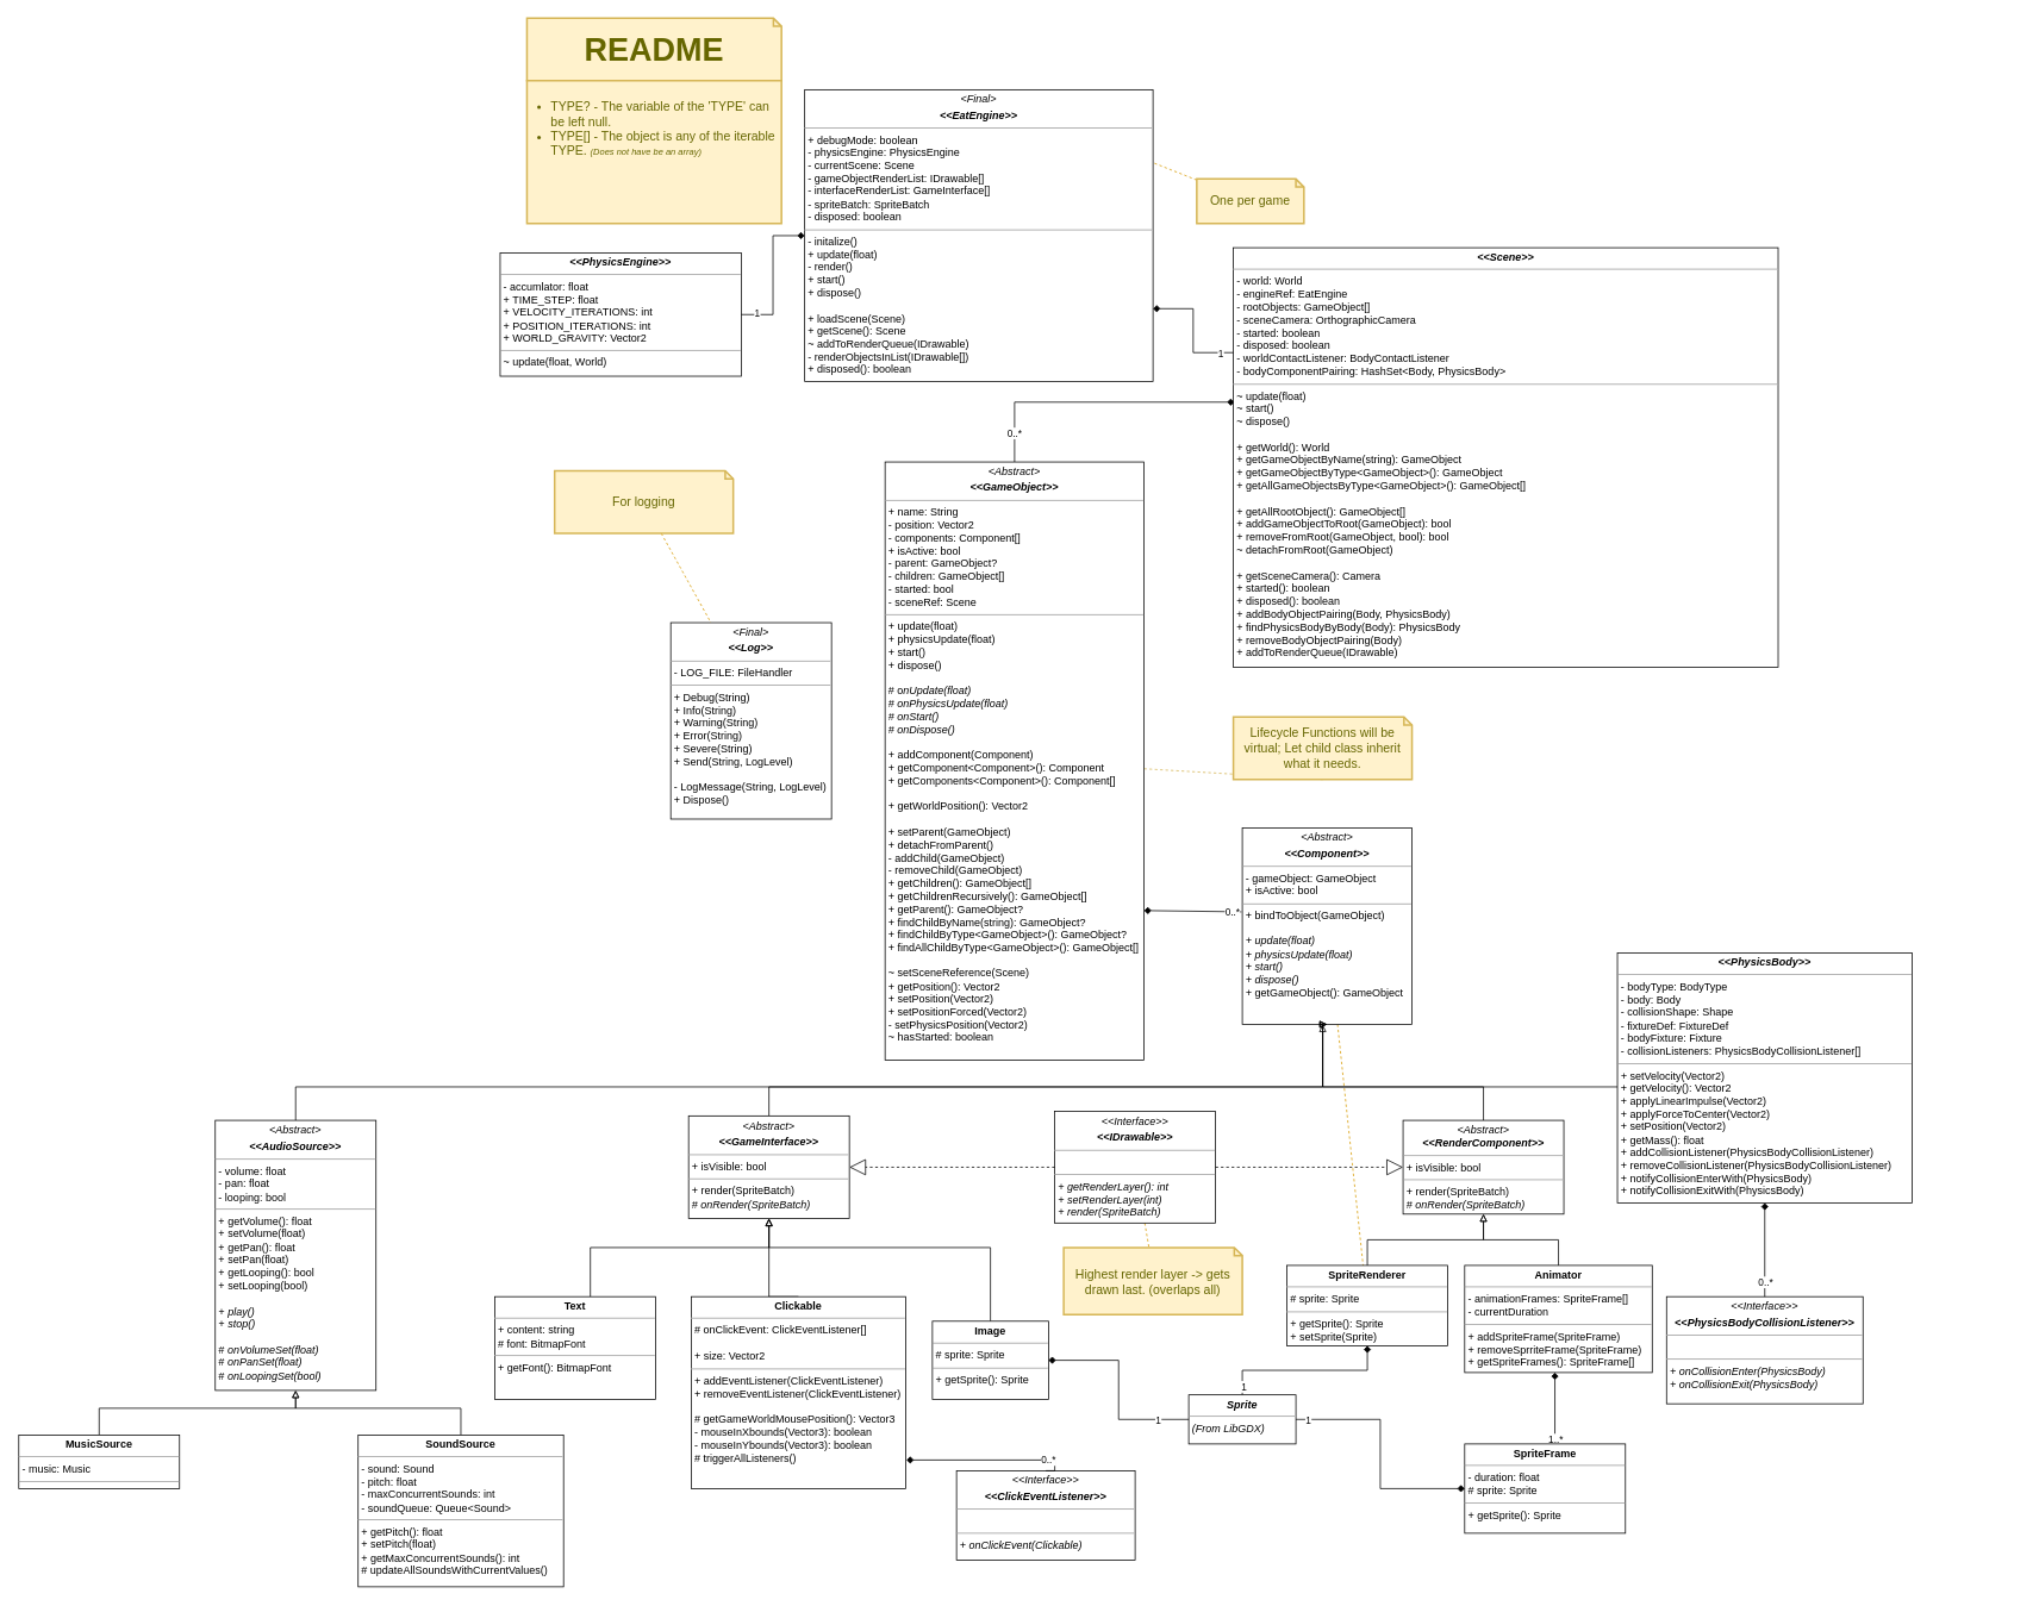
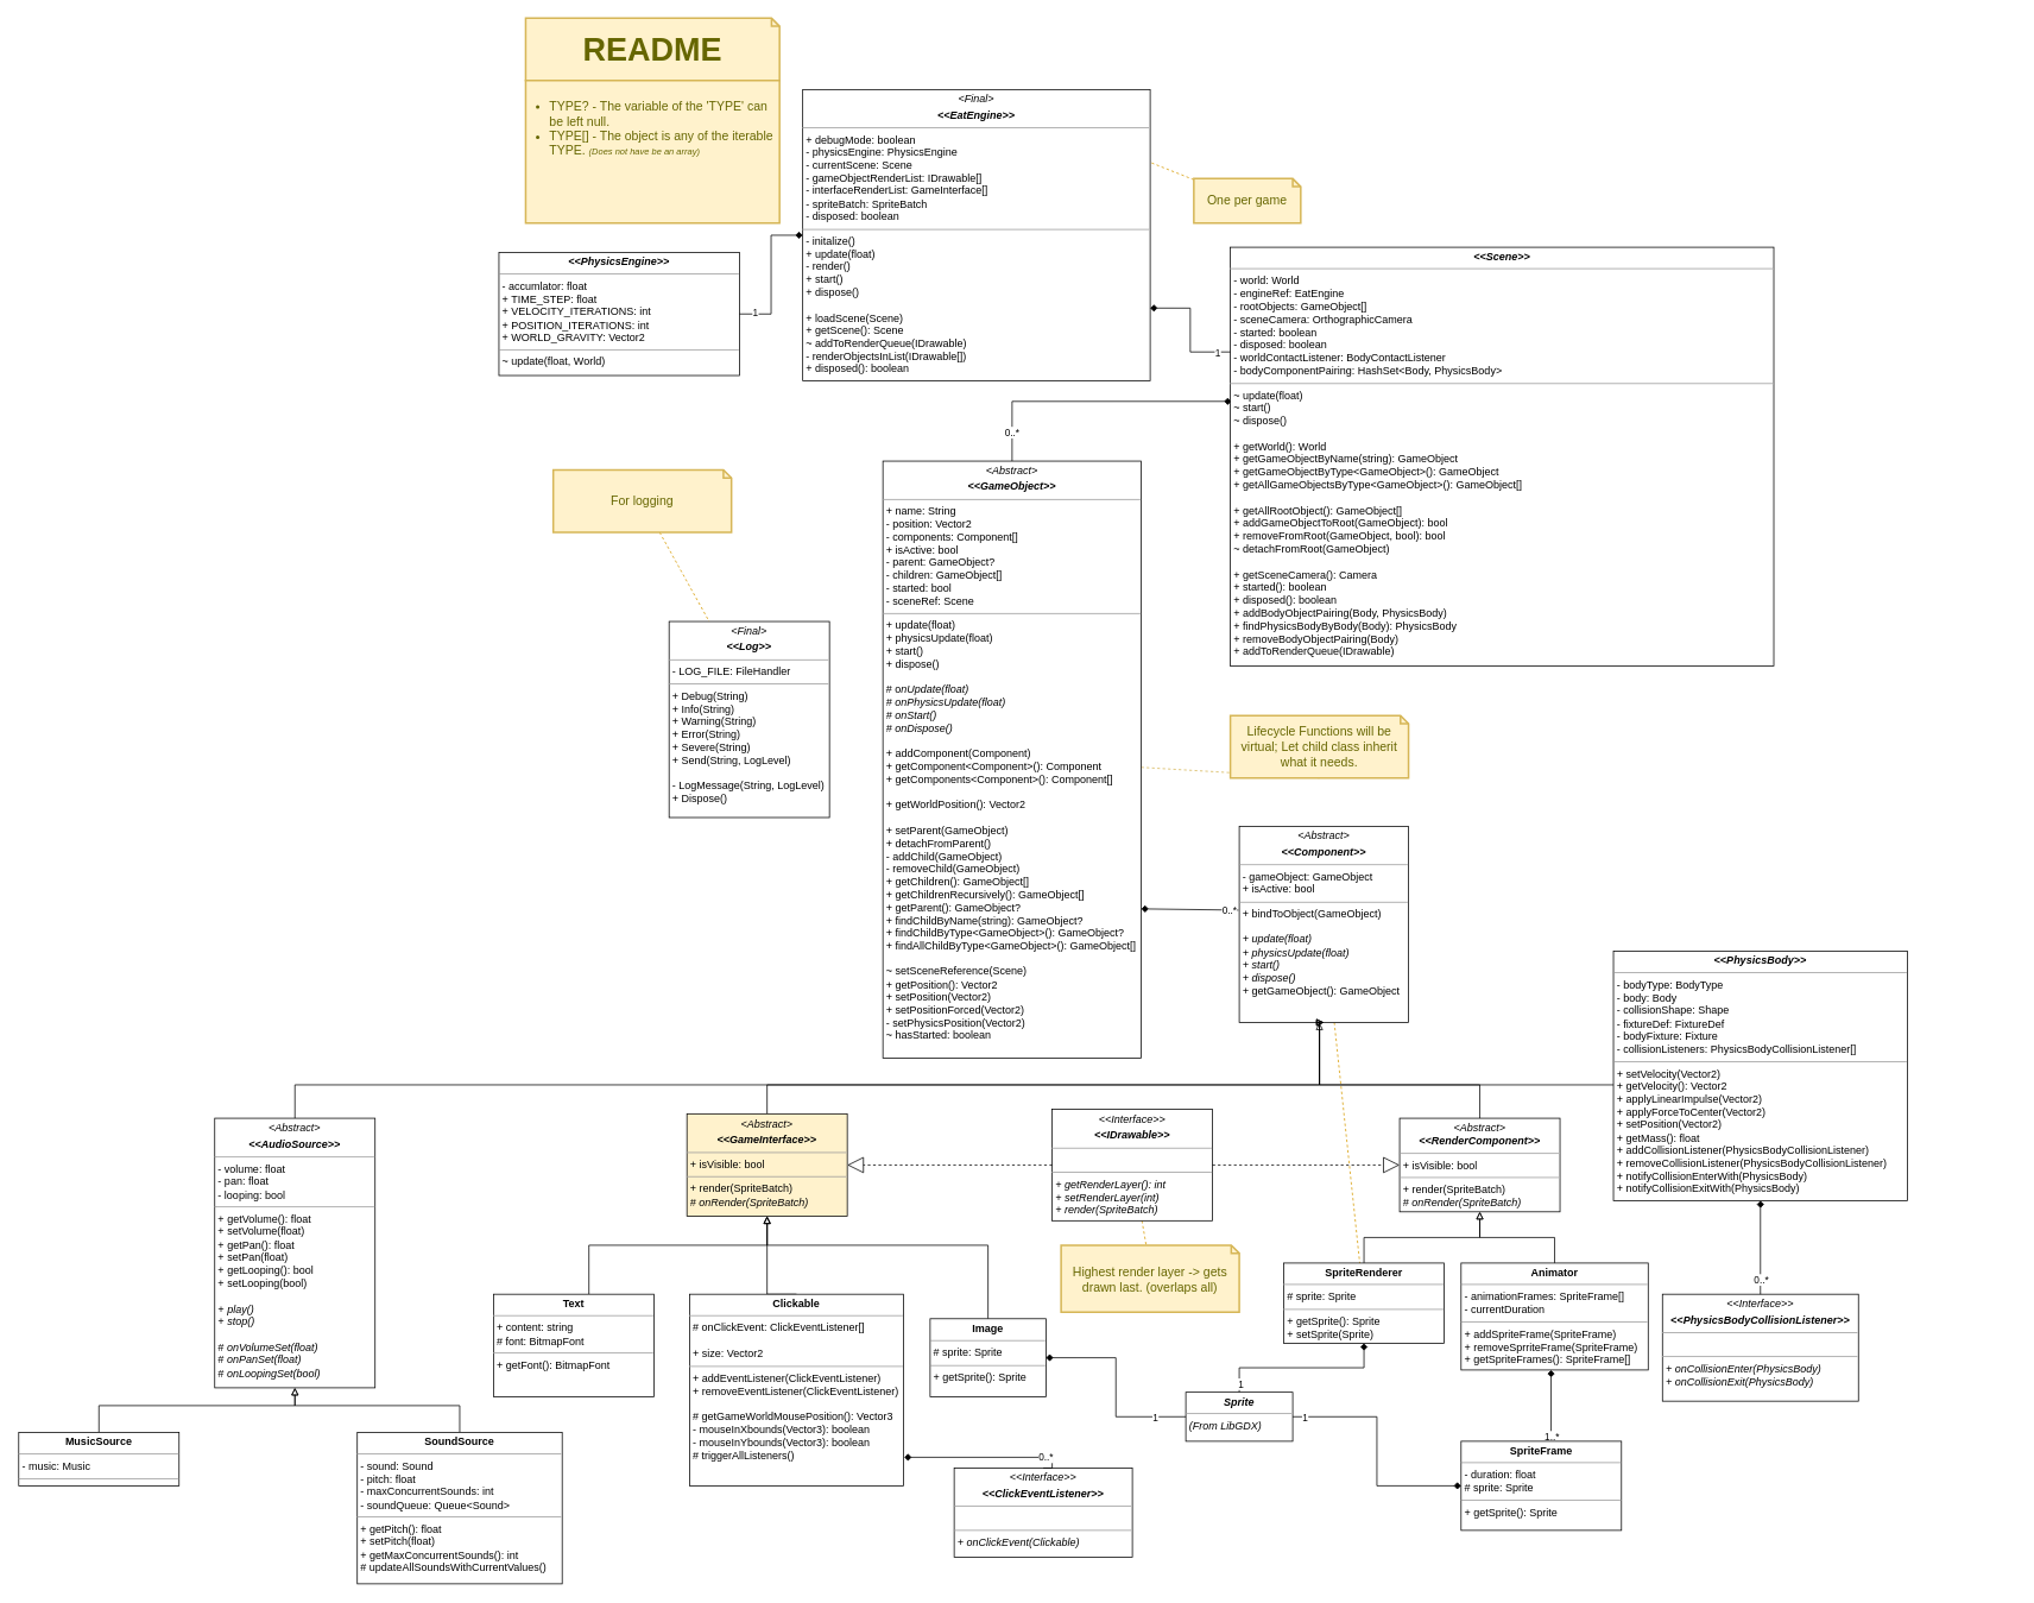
- <mxCell id="29" value="&lt;p style=&quot;margin:0px;margin-top:4px;text-align:center;&quot;&gt;&lt;i style=&quot;&quot;&gt;&amp;lt;Abstract&amp;gt;&lt;/i&gt;&lt;/p&gt;&lt;p style=&quot;margin:0px;margin-top:4px;text-align:center;&quot;&gt;&lt;b&gt;&lt;i&gt;&amp;lt;&amp;lt;GameInterface&amp;gt;&amp;gt;&lt;/i&gt;&lt;/b&gt;&lt;/p&gt;&lt;hr size=&quot;1&quot;&gt;&lt;p style=&quot;margin:0px;margin-left:4px;&quot;&gt;+ isVisible: bool&lt;/p&gt;&lt;hr size=&quot;1&quot;&gt;&lt;p style=&quot;margin:0px;margin-left:4px;&quot;&gt;+ render(SpriteBatch)&lt;br&gt;&lt;i&gt;# onRender(SpriteBatch)&lt;/i&gt;&lt;/p&gt;" style="verticalAlign=top;align=left;overflow=fill;fontSize=12;fontFamily=Helvetica;html=1;" parent="1" vertex="1"><mxGeometry x="770" y="1249.5" width="180" height="115" as="geometry" /></mxCell>
+ <mxCell id="29" value="&lt;p style=&quot;margin:0px;margin-top:4px;text-align:center;&quot;&gt;&lt;i style=&quot;&quot;&gt;&amp;lt;Abstract&amp;gt;&lt;/i&gt;&lt;/p&gt;&lt;p style=&quot;margin:0px;margin-top:4px;text-align:center;&quot;&gt;&lt;b&gt;&lt;i&gt;&amp;lt;&amp;lt;GameInterface&amp;gt;&amp;gt;&lt;/i&gt;&lt;/b&gt;&lt;/p&gt;&lt;hr size=&quot;1&quot;&gt;&lt;p style=&quot;margin:0px;margin-left:4px;&quot;&gt;+ isVisible: bool&lt;/p&gt;&lt;hr size=&quot;1&quot;&gt;&lt;p style=&quot;margin:0px;margin-left:4px;&quot;&gt;+ render(SpriteBatch)&lt;br&gt;&lt;i&gt;# onRender(SpriteBatch)&lt;/i&gt;&lt;/p&gt;" style="verticalAlign=top;align=left;overflow=fill;fontSize=12;fontFamily=Helvetica;html=1;fillColor=#fff2cc;" parent="1" vertex="1"><mxGeometry x="770" y="1249.5" width="180" height="115" as="geometry" /></mxCell>
